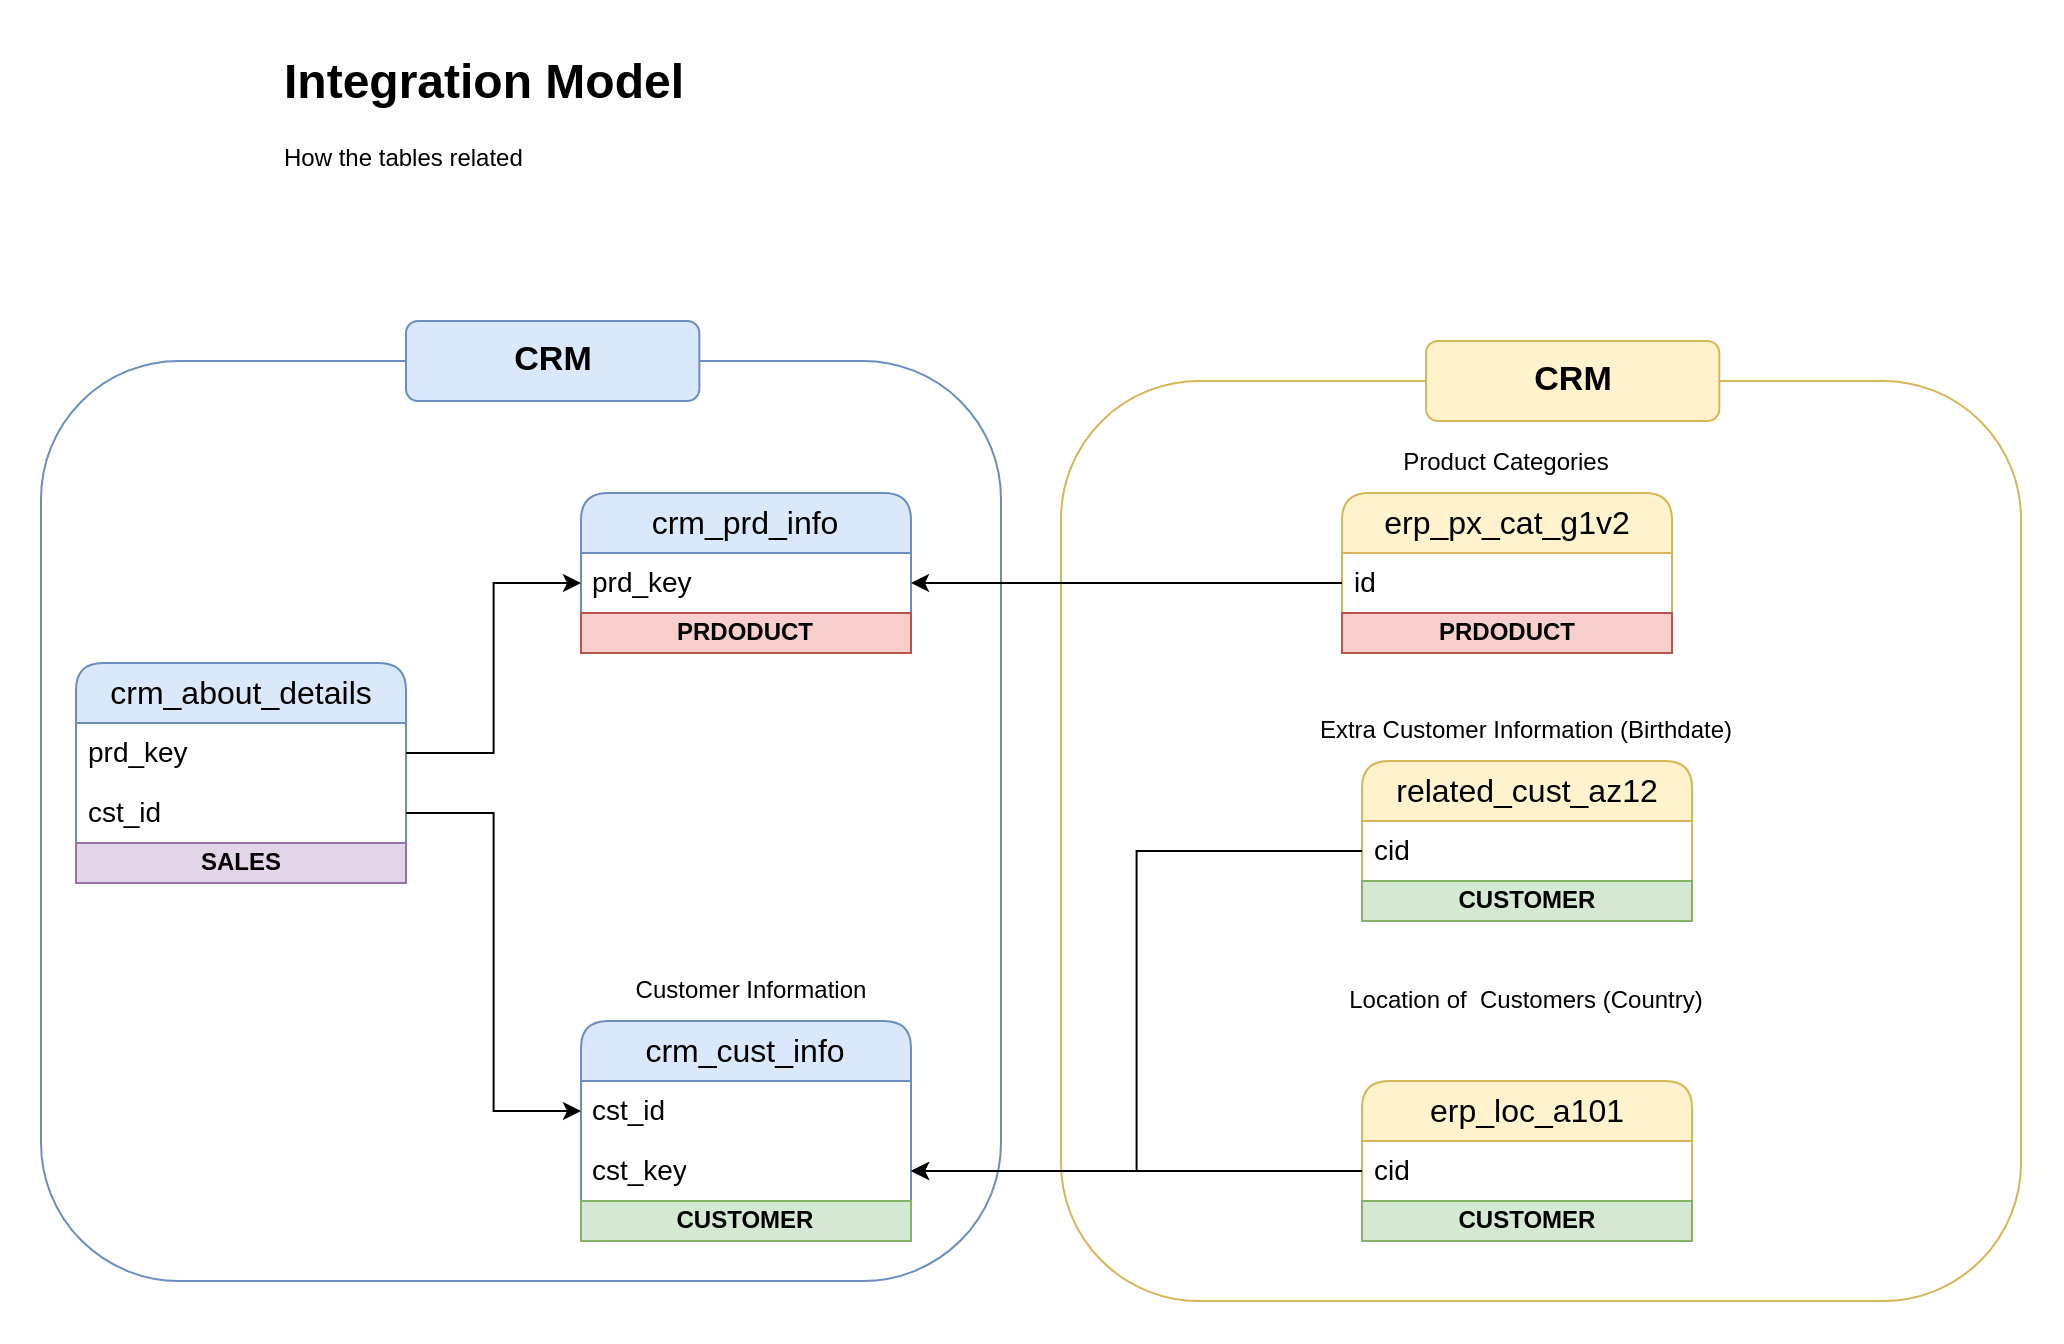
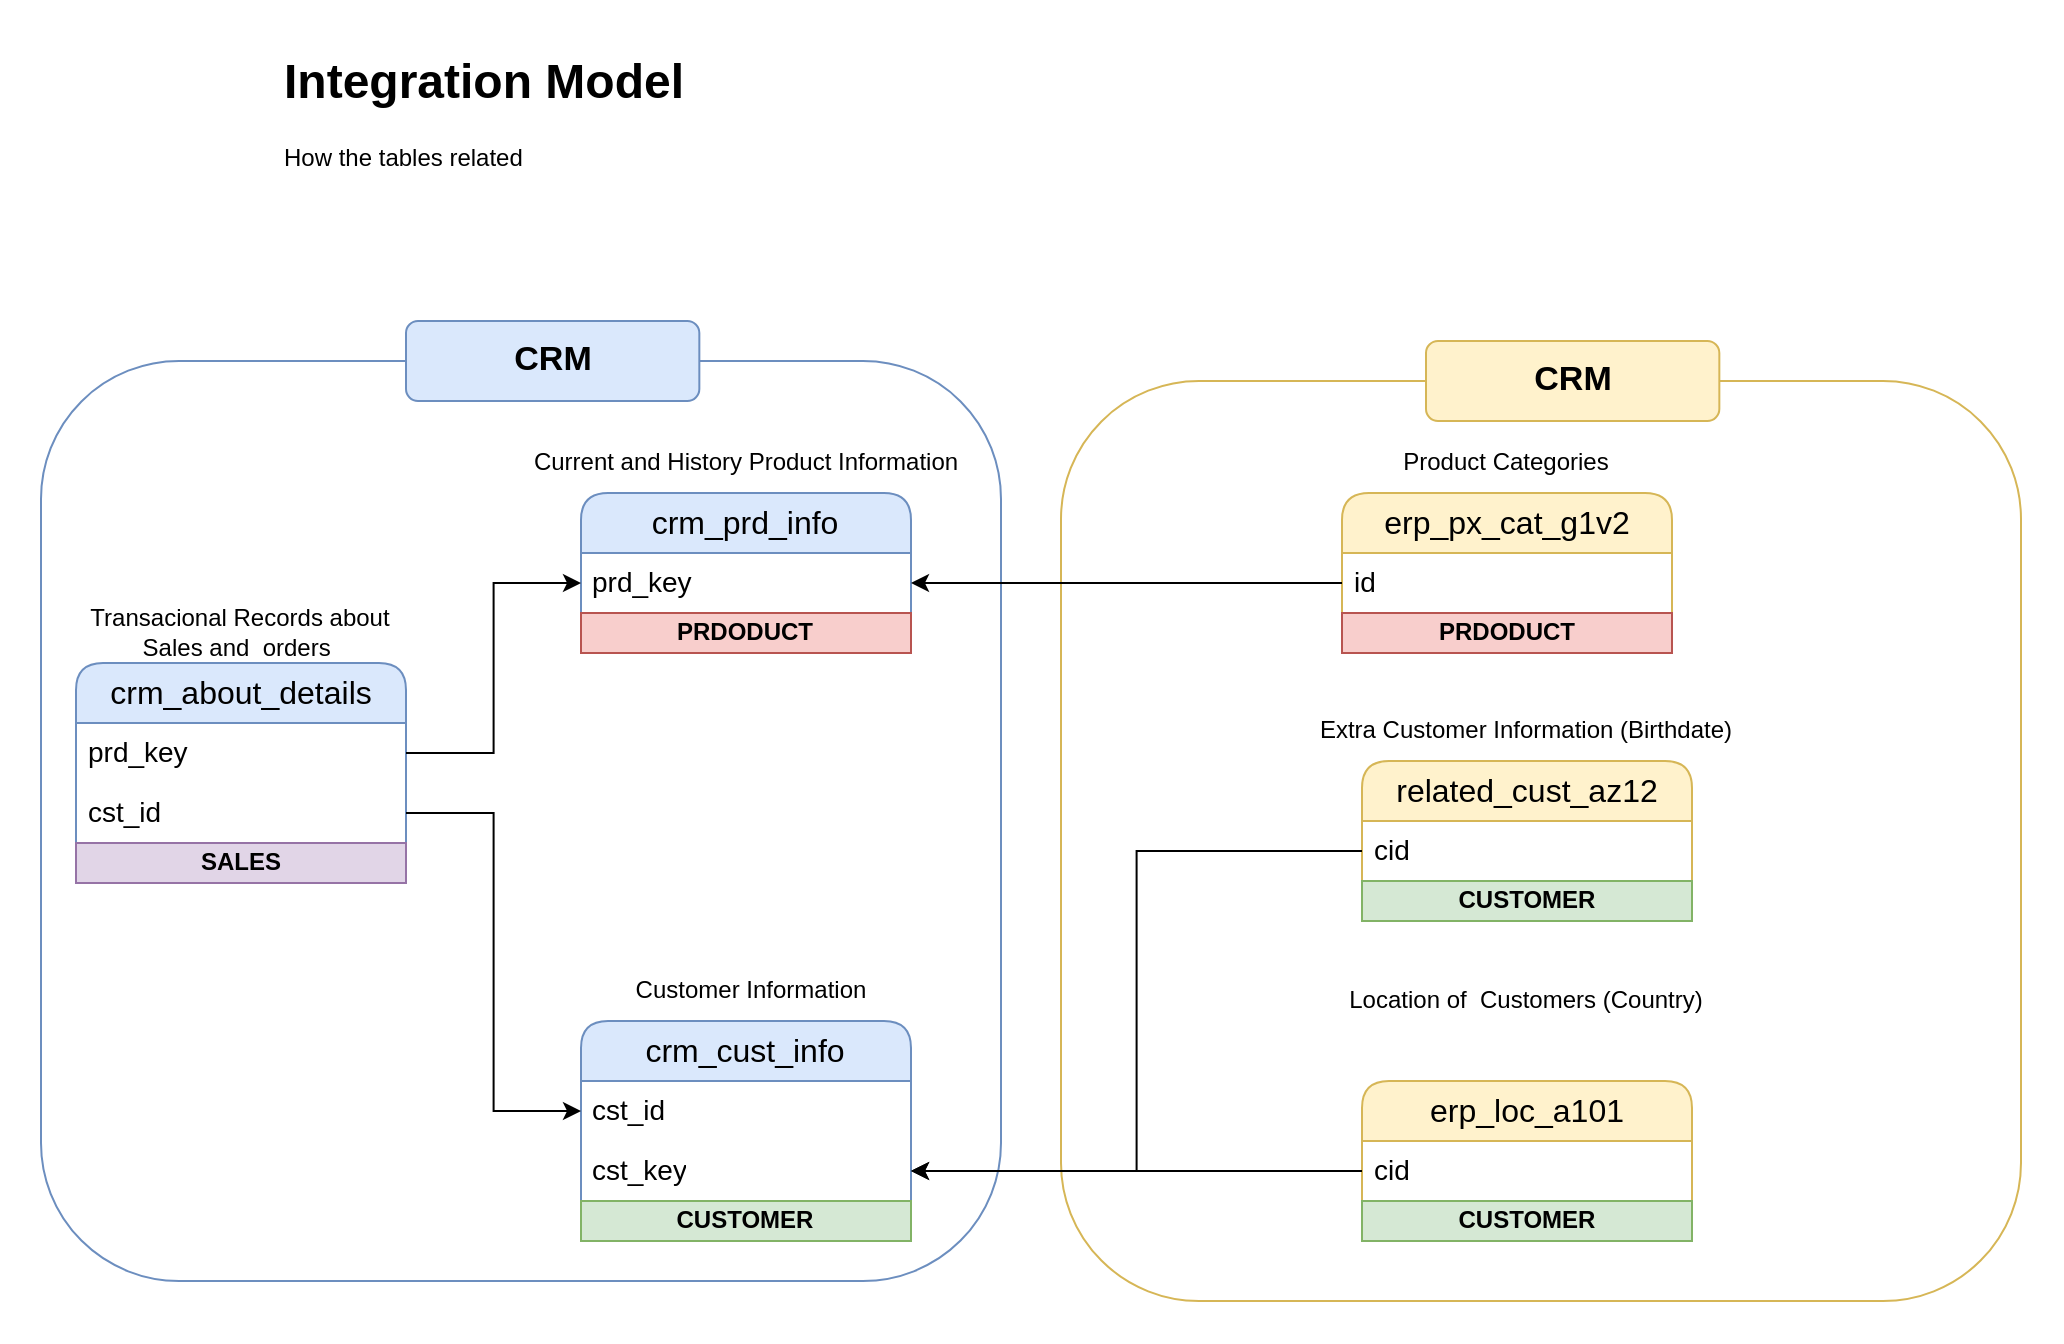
+ <mxCell id="12" value="Current and History Product Information" style="text;html=1;align=center;verticalAlign=middle;whiteSpace=wrap;rounded=0;" vertex="1" parent="1"><mxGeometry x="259.5" y="216" width="226" height="30" as="geometry" /></mxCell>
+ <mxCell id="17" value="Transacional Records about Sales and&amp;nbsp; orders&amp;nbsp;" style="text;html=1;align=center;verticalAlign=middle;whiteSpace=wrap;rounded=0;" vertex="1" parent="1"><mxGeometry x="30" y="301" width="180" height="30" as="geometry" /></mxCell>
